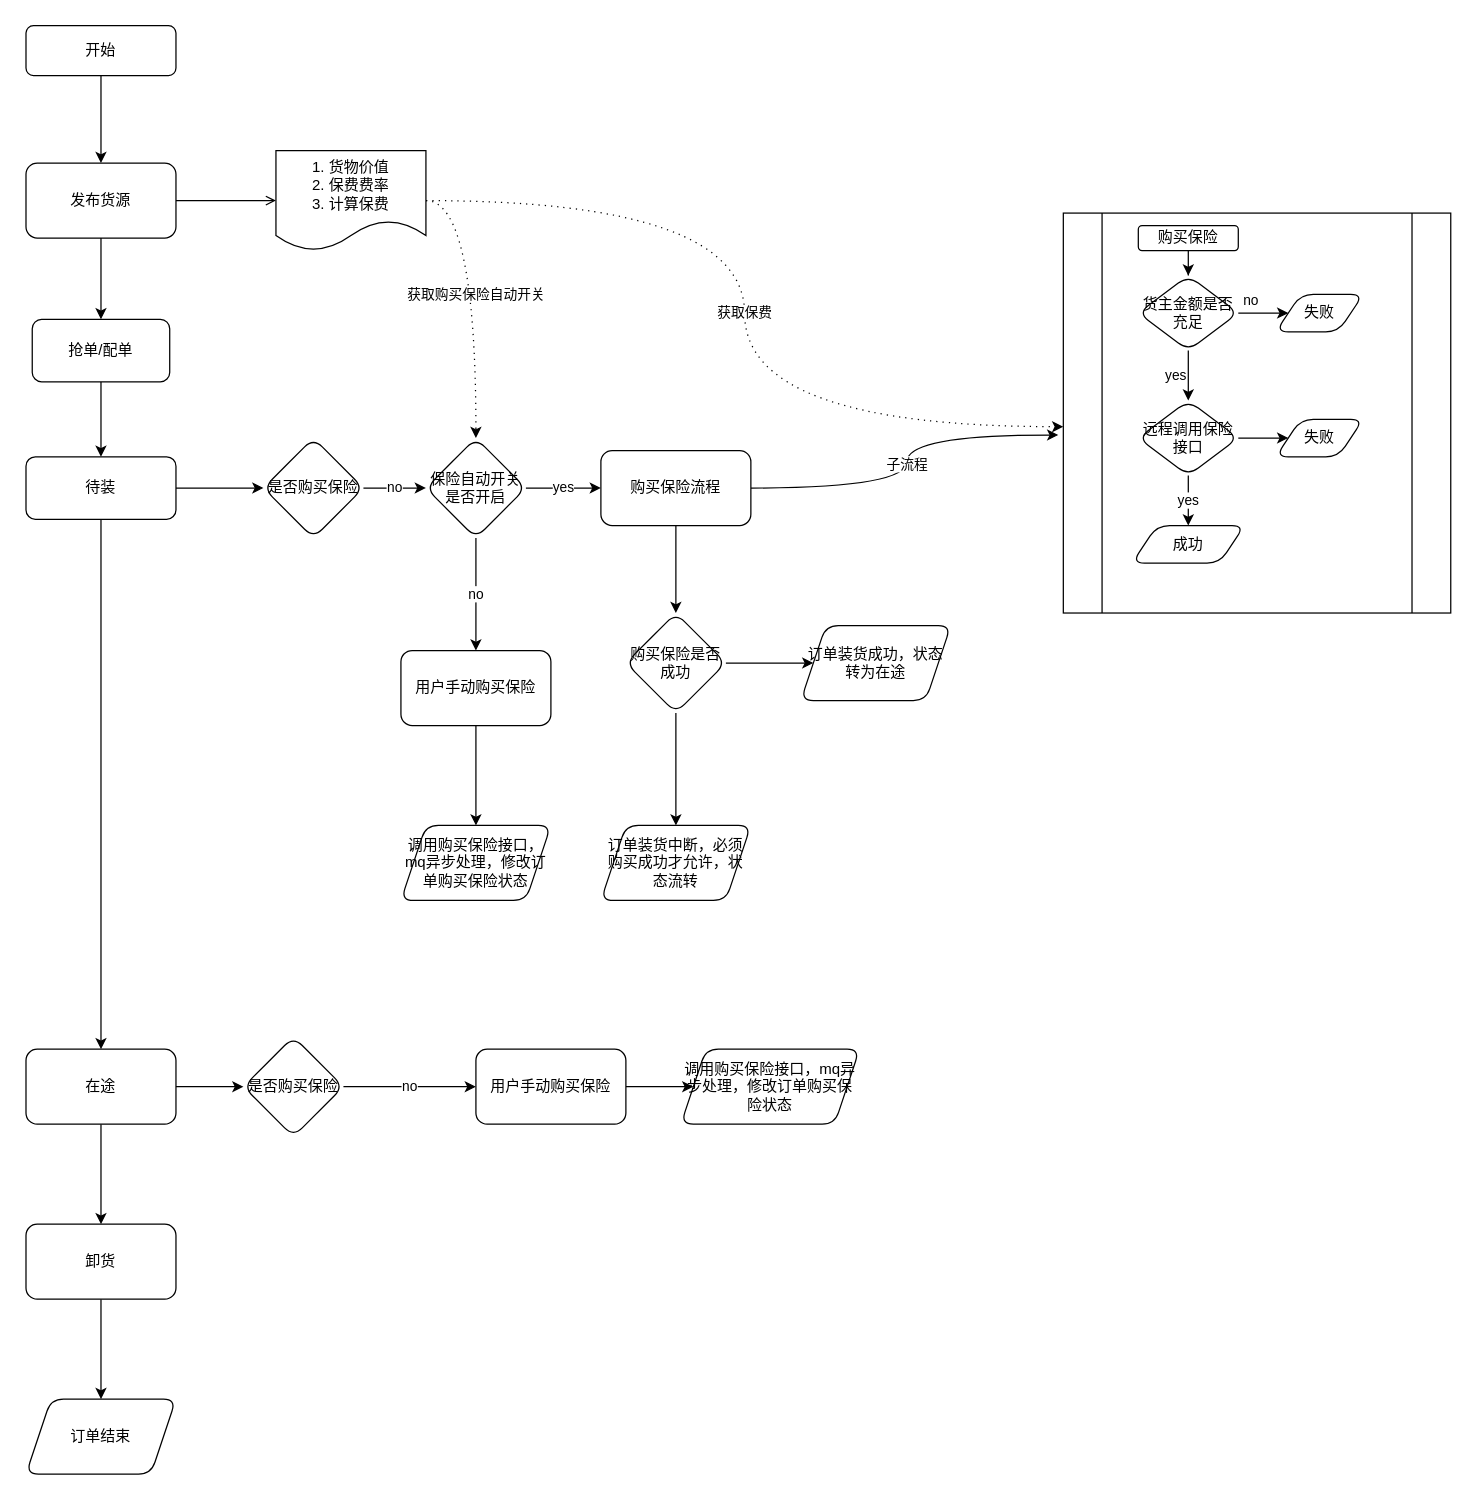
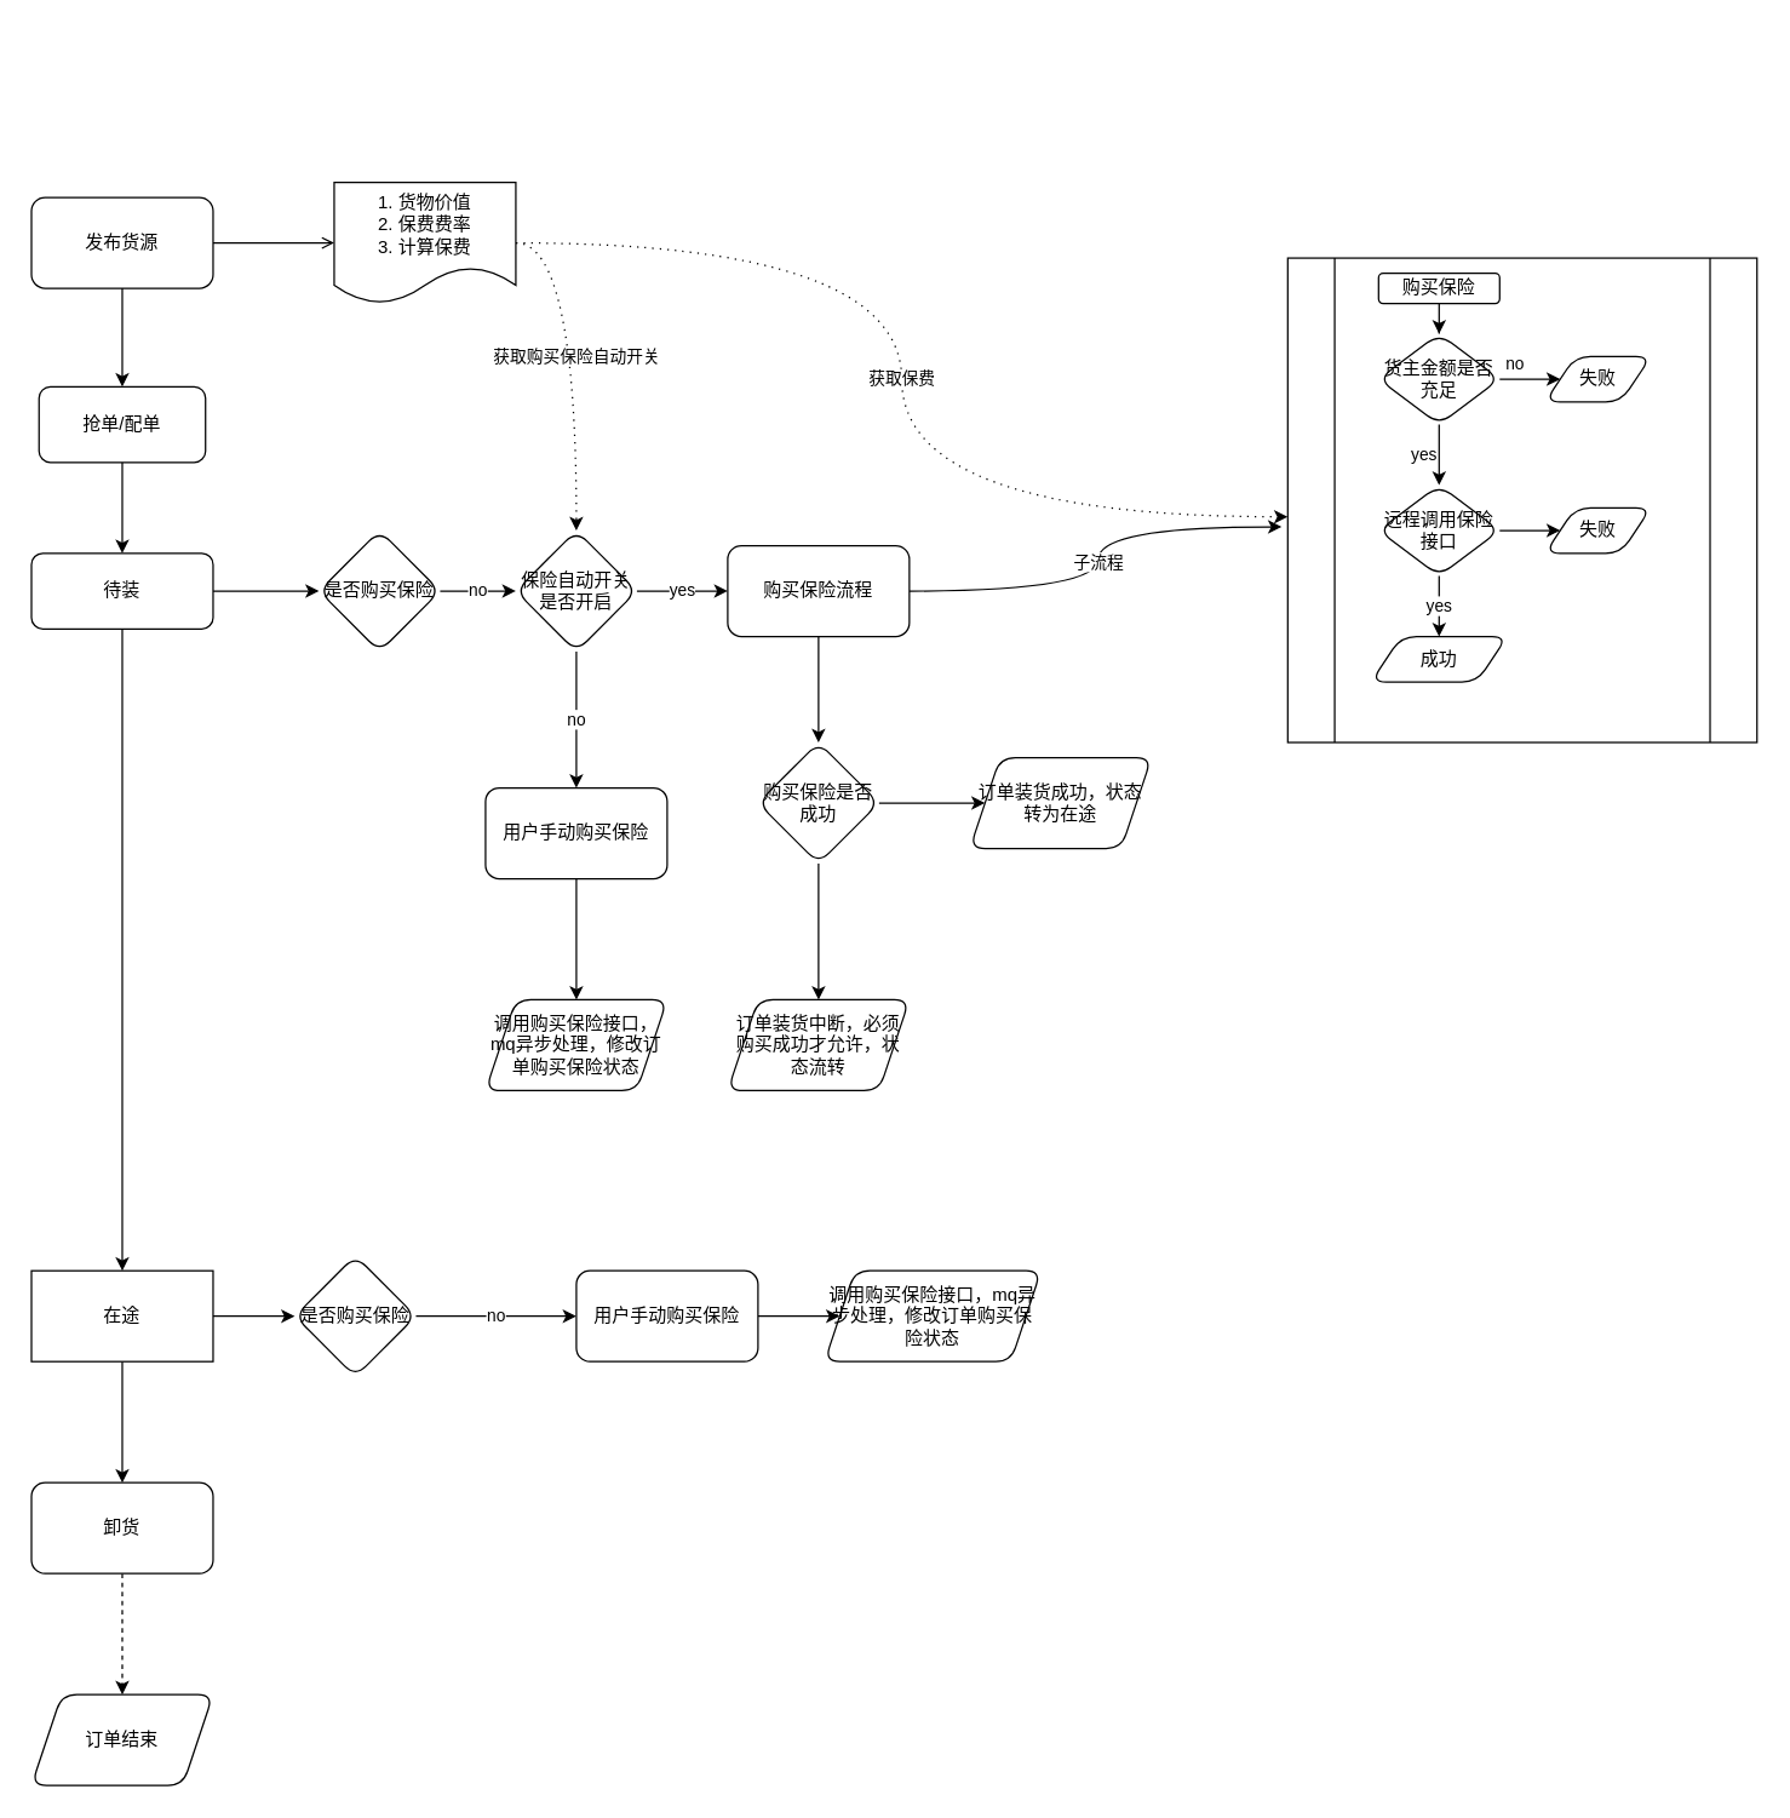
- <mxCell id="3" value="开始" style="rounded=1;whiteSpace=wrap;html=1;fontSize=12;glass=0;strokeWidth=1;shadow=0;" parent="1" vertex="1"><mxGeometry x="20" y="20" width="120" height="40" as="geometry" /></mxCell>
- <mxCell id="2" value="" style="edgeStyle=orthogonalEdgeStyle;rounded=0;orthogonalLoop=1;jettySize=auto;html=1;" edge="1" parent="1" source="3" target="50"><mxGeometry relative="1" as="geometry" /></mxCell>
- <mxCell id="20" value="在途" style="whiteSpace=wrap;html=1;rounded=1;shadow=0;strokeWidth=1;glass=0;" parent="1" vertex="1"><mxGeometry x="20" y="839" width="120" height="60" as="geometry" /></mxCell>
+ <mxCell id="20" value="在途" style="whiteSpace=wrap;html=1;shadow=0;strokeWidth=1;glass=0;rounded=0;" parent="1" vertex="1"><mxGeometry x="20" y="839" width="120" height="60" as="geometry" /></mxCell>
- <mxCell id="46" value="" style="edgeStyle=orthogonalEdgeStyle;rounded=0;orthogonalLoop=1;jettySize=auto;html=1;" edge="1" parent="1" source="47" target="48"><mxGeometry relative="1" as="geometry" /></mxCell>
+ <mxCell id="46" value="" style="edgeStyle=orthogonalEdgeStyle;rounded=0;orthogonalLoop=1;jettySize=auto;html=1;dashed=1;" edge="1" parent="1" source="47" target="48"><mxGeometry relative="1" as="geometry" /></mxCell>
